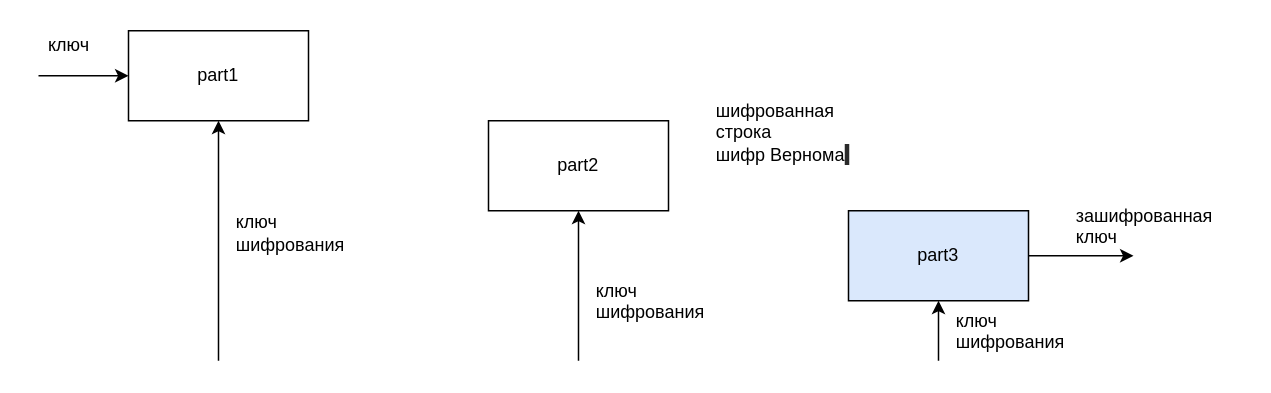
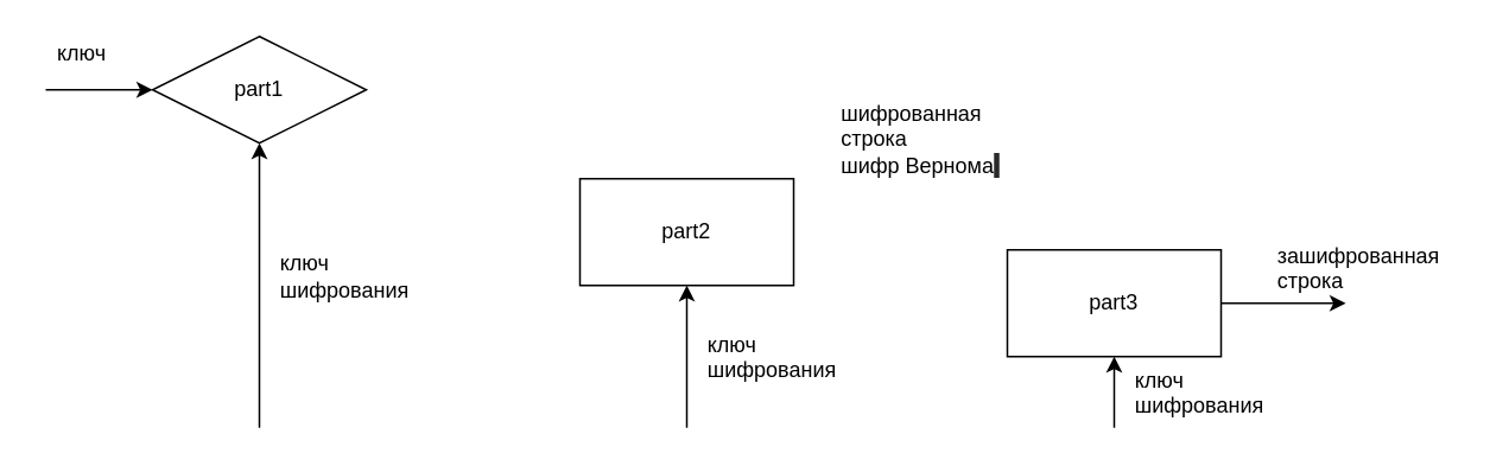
- <mxCell id="4" value="part1" style="rounded=0;whiteSpace=wrap;html=1;" vertex="1" parent="1"><mxGeometry x="85" y="20" width="120" height="60" as="geometry" /></mxCell>
+ <mxCell id="4" value="part1" style="rhombus;whiteSpace=wrap;html=1;" vertex="1" parent="1"><mxGeometry x="85" y="20" width="120" height="60" as="geometry" /></mxCell>
- <mxCell id="8" value="&lt;font color=&quot;#000000&quot; style=&quot;background-color: rgb(255 , 255 , 255)&quot;&gt;&lt;span style=&quot;font-family: &amp;#34;helvetica&amp;#34; ; font-size: 12px ; font-style: normal ; font-weight: 400 ; letter-spacing: normal ; text-align: center ; text-indent: 0px ; text-transform: none ; word-spacing: 0px ; display: inline ; float: none&quot;&gt;шифрованная&lt;/span&gt;&lt;br style=&quot;font-family: &amp;#34;helvetica&amp;#34; ; font-size: 12px ; font-style: normal ; font-weight: 400 ; letter-spacing: normal ; text-align: center ; text-indent: 0px ; text-transform: none ; word-spacing: 0px&quot;&gt;&lt;span style=&quot;font-family: &amp;#34;helvetica&amp;#34; ; font-size: 12px ; font-style: normal ; font-weight: 400 ; letter-spacing: normal ; text-align: center ; text-indent: 0px ; text-transform: none ; word-spacing: 0px ; display: inline ; float: none&quot;&gt;строка&lt;/span&gt;&lt;br style=&quot;font-family: &amp;#34;helvetica&amp;#34; ; font-size: 12px ; font-style: normal ; font-weight: 400 ; letter-spacing: normal ; text-align: center ; text-indent: 0px ; text-transform: none ; word-spacing: 0px&quot;&gt;&lt;span style=&quot;font-family: &amp;#34;helvetica&amp;#34; ; font-size: 12px ; font-style: normal ; font-weight: 400 ; letter-spacing: normal ; text-align: center ; text-indent: 0px ; text-transform: none ; word-spacing: 0px ; display: inline ; float: none&quot;&gt;шифр Вернома&lt;/span&gt;&lt;/font&gt;&lt;span style=&quot;color: rgb(240 , 240 , 240) ; font-family: &amp;#34;helvetica&amp;#34; ; font-size: 12px ; font-style: normal ; font-weight: 400 ; letter-spacing: normal ; text-align: center ; text-indent: 0px ; text-transform: none ; word-spacing: 0px ; background-color: rgb(42 , 42 , 42) ; display: inline ; float: none&quot;&gt;&amp;nbsp;&lt;/span&gt;" style="text;whiteSpace=wrap;html=1;" vertex="1" parent="1"><mxGeometry x="475" y="60" width="110" height="60" as="geometry" /></mxCell>
+ <mxCell id="8" value="&lt;font color=&quot;#000000&quot; style=&quot;background-color: rgb(255 , 255 , 255)&quot;&gt;&lt;span style=&quot;font-family: &amp;#34;helvetica&amp;#34; ; font-size: 12px ; font-style: normal ; font-weight: 400 ; letter-spacing: normal ; text-align: center ; text-indent: 0px ; text-transform: none ; word-spacing: 0px ; display: inline ; float: none&quot;&gt;шифрованная&lt;/span&gt;&lt;br style=&quot;font-family: &amp;#34;helvetica&amp;#34; ; font-size: 12px ; font-style: normal ; font-weight: 400 ; letter-spacing: normal ; text-align: center ; text-indent: 0px ; text-transform: none ; word-spacing: 0px&quot;&gt;&lt;span style=&quot;font-family: &amp;#34;helvetica&amp;#34; ; font-size: 12px ; font-style: normal ; font-weight: 400 ; letter-spacing: normal ; text-align: center ; text-indent: 0px ; text-transform: none ; word-spacing: 0px ; display: inline ; float: none&quot;&gt;строка&lt;/span&gt;&lt;br style=&quot;font-family: &amp;#34;helvetica&amp;#34; ; font-size: 12px ; font-style: normal ; font-weight: 400 ; letter-spacing: normal ; text-align: center ; text-indent: 0px ; text-transform: none ; word-spacing: 0px&quot;&gt;&lt;span style=&quot;font-family: &amp;#34;helvetica&amp;#34; ; font-size: 12px ; font-style: normal ; font-weight: 400 ; letter-spacing: normal ; text-align: center ; text-indent: 0px ; text-transform: none ; word-spacing: 0px ; display: inline ; float: none&quot;&gt;шифр Вернома&lt;/span&gt;&lt;/font&gt;&lt;span style=&quot;color: rgb(240 , 240 , 240) ; font-family: &amp;#34;helvetica&amp;#34; ; font-size: 12px ; font-style: normal ; font-weight: 400 ; letter-spacing: normal ; text-align: center ; text-indent: 0px ; text-transform: none ; word-spacing: 0px ; background-color: rgb(42 , 42 , 42) ; display: inline ; float: none&quot;&gt;&amp;nbsp;&lt;/span&gt;" style="text;whiteSpace=wrap;html=1;" vertex="1" parent="1"><mxGeometry x="470" y="50" width="110" height="60" as="geometry" /></mxCell>
- <mxCell id="2" value="part2" style="rounded=0;whiteSpace=wrap;html=1;" vertex="1" parent="1"><mxGeometry x="325" y="80" width="120" height="60" as="geometry" /></mxCell>
+ <mxCell id="2" value="part2" style="rounded=0;whiteSpace=wrap;html=1;" vertex="1" parent="1"><mxGeometry x="325" y="100" width="120" height="60" as="geometry" /></mxCell>
- <mxCell id="9" value="&lt;span style=&quot;background-color: rgb(255 , 255 , 255)&quot;&gt;&lt;font color=&quot;#000000&quot;&gt;&lt;span style=&quot;font-family: &amp;#34;helvetica&amp;#34; ; font-size: 12px ; font-style: normal ; font-weight: 400 ; letter-spacing: normal ; text-align: center ; text-indent: 0px ; text-transform: none ; word-spacing: 0px ; display: inline ; float: none&quot;&gt;зашифрованная&lt;/span&gt;&lt;br style=&quot;font-family: &amp;#34;helvetica&amp;#34; ; font-size: 12px ; font-style: normal ; font-weight: 400 ; letter-spacing: normal ; text-align: center ; text-indent: 0px ; text-transform: none ; word-spacing: 0px&quot;&gt;&lt;span style=&quot;font-family: &amp;#34;helvetica&amp;#34; ; font-size: 12px ; font-style: normal ; font-weight: 400 ; letter-spacing: normal ; text-align: center ; text-indent: 0px ; text-transform: none ; word-spacing: 0px ; display: inline ; float: none&quot;&gt;ключ&lt;/span&gt;&lt;/font&gt;&lt;/span&gt;" style="text;whiteSpace=wrap;html=1;" vertex="1" parent="1"><mxGeometry x="715" y="130" width="110" height="60" as="geometry" /></mxCell>
+ <mxCell id="9" value="&lt;span style=&quot;background-color: rgb(255 , 255 , 255)&quot;&gt;&lt;font color=&quot;#000000&quot;&gt;&lt;span style=&quot;font-family: &amp;#34;helvetica&amp;#34; ; font-size: 12px ; font-style: normal ; font-weight: 400 ; letter-spacing: normal ; text-align: center ; text-indent: 0px ; text-transform: none ; word-spacing: 0px ; display: inline ; float: none&quot;&gt;зашифрованная&lt;/span&gt;&lt;br style=&quot;font-family: &amp;#34;helvetica&amp;#34; ; font-size: 12px ; font-style: normal ; font-weight: 400 ; letter-spacing: normal ; text-align: center ; text-indent: 0px ; text-transform: none ; word-spacing: 0px&quot;&gt;&lt;span style=&quot;font-family: &amp;#34;helvetica&amp;#34; ; font-size: 12px ; font-style: normal ; font-weight: 400 ; letter-spacing: normal ; text-align: center ; text-indent: 0px ; text-transform: none ; word-spacing: 0px ; display: inline ; float: none&quot;&gt;строка&lt;/span&gt;&lt;/font&gt;&lt;/span&gt;" style="text;whiteSpace=wrap;html=1;" vertex="1" parent="1"><mxGeometry x="715" y="130" width="110" height="60" as="geometry" /></mxCell>
- <mxCell id="3" value="part3" style="rounded=0;whiteSpace=wrap;html=1;fillColor=#dae8fc;" vertex="1" parent="1"><mxGeometry x="565" y="140" width="120" height="60" as="geometry" /></mxCell>
+ <mxCell id="3" value="part3" style="rounded=0;whiteSpace=wrap;html=1;" vertex="1" parent="1"><mxGeometry x="565" y="140" width="120" height="60" as="geometry" /></mxCell>
